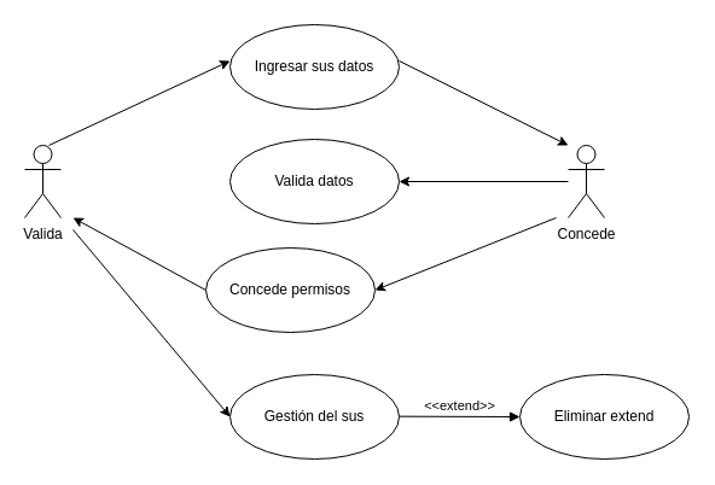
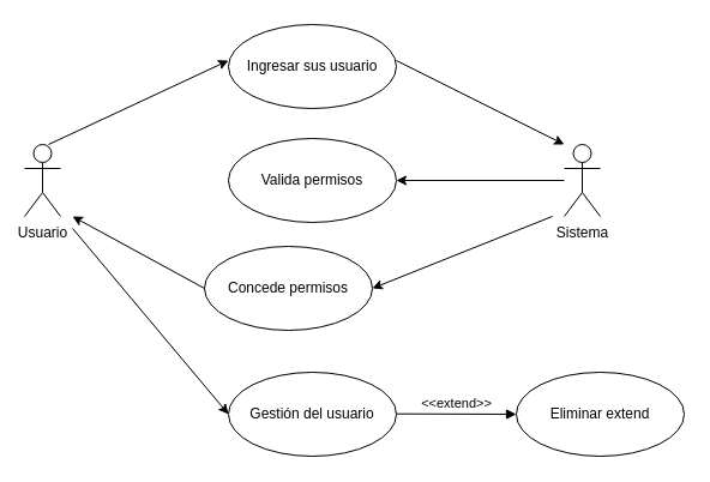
- <mxCell id="4" value="Ingresar sus datos" style="ellipse;whiteSpace=wrap;html=1;" vertex="1" parent="1"><mxGeometry x="190" y="20" width="140" height="70" as="geometry" /></mxCell>
+ <mxCell id="4" value="Ingresar sus usuario" style="ellipse;whiteSpace=wrap;html=1;" vertex="1" parent="1"><mxGeometry x="190" y="20" width="140" height="70" as="geometry" /></mxCell>
- <mxCell id="8" value="Valida datos" style="ellipse;whiteSpace=wrap;html=1;" vertex="1" parent="1"><mxGeometry x="190" y="115" width="140" height="70" as="geometry" /></mxCell>
+ <mxCell id="8" value="Valida permisos" style="ellipse;whiteSpace=wrap;html=1;" vertex="1" parent="1"><mxGeometry x="190" y="115" width="140" height="70" as="geometry" /></mxCell>
- <mxCell id="2" value="Valida" style="shape=umlActor;verticalLabelPosition=bottom;verticalAlign=top;html=1;outlineConnect=0;" vertex="1" parent="1"><mxGeometry x="20" y="120" width="30" height="60" as="geometry" /></mxCell>
+ <mxCell id="2" value="Usuario" style="shape=umlActor;verticalLabelPosition=bottom;verticalAlign=top;html=1;outlineConnect=0;" vertex="1" parent="1"><mxGeometry x="20" y="120" width="30" height="60" as="geometry" /></mxCell>
- <mxCell id="6" value="Concede" style="shape=umlActor;verticalLabelPosition=bottom;verticalAlign=top;html=1;outlineConnect=0;" vertex="1" parent="1"><mxGeometry x="470" y="120" width="30" height="60" as="geometry" /></mxCell>
+ <mxCell id="6" value="Sistema" style="shape=umlActor;verticalLabelPosition=bottom;verticalAlign=top;html=1;outlineConnect=0;" vertex="1" parent="1"><mxGeometry x="470" y="120" width="30" height="60" as="geometry" /></mxCell>
- <mxCell id="13" value="Gestión del sus" style="ellipse;whiteSpace=wrap;html=1;" vertex="1" parent="1"><mxGeometry x="190" y="310" width="140" height="70" as="geometry" /></mxCell>
+ <mxCell id="13" value="Gestión del usuario" style="ellipse;whiteSpace=wrap;html=1;" vertex="1" parent="1"><mxGeometry x="190" y="310" width="140" height="70" as="geometry" /></mxCell>
